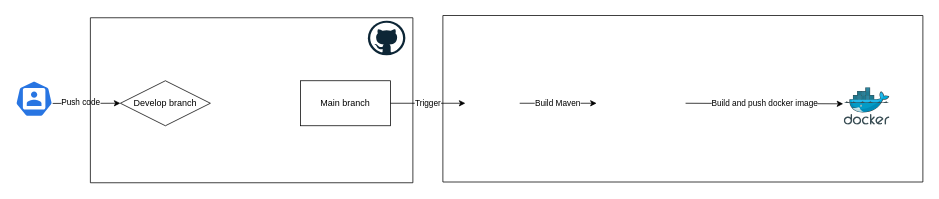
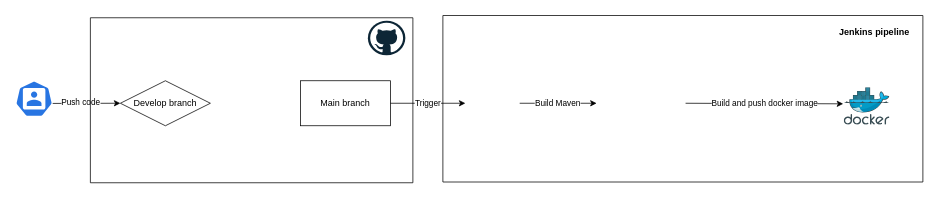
+ <mxCell id="16" value="Jenkins pipeline" style="text;html=1;align=center;verticalAlign=middle;resizable=0;points=[];autosize=1;strokeColor=none;fillColor=none;fontStyle=1" parent="14" vertex="1"><mxGeometry x="515" y="7" width="120" height="30" as="geometry" /></mxCell>
